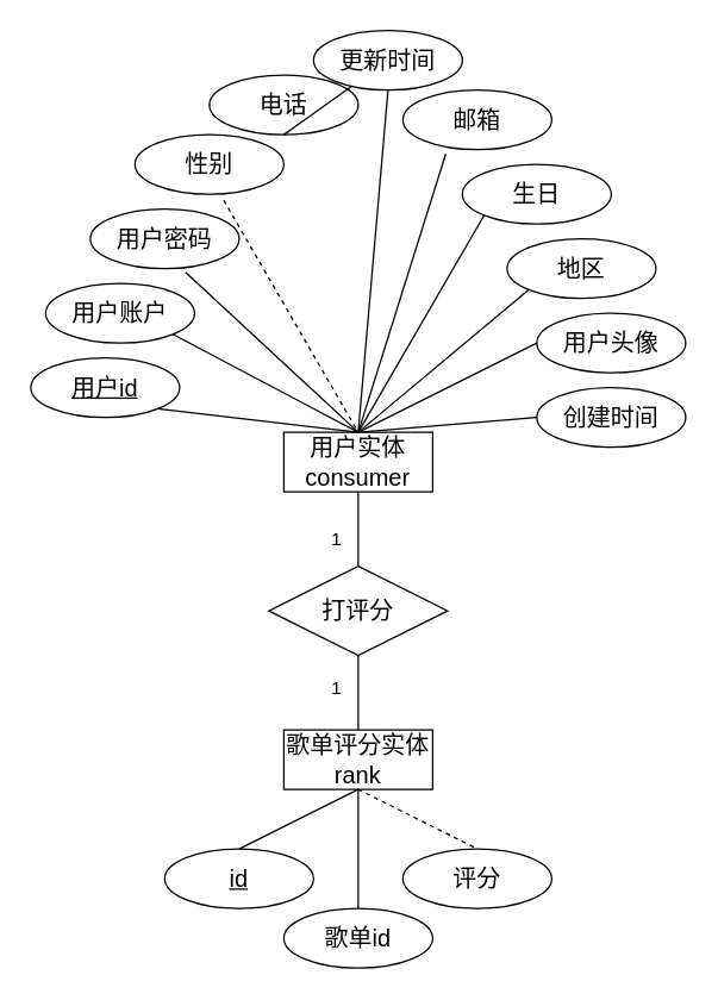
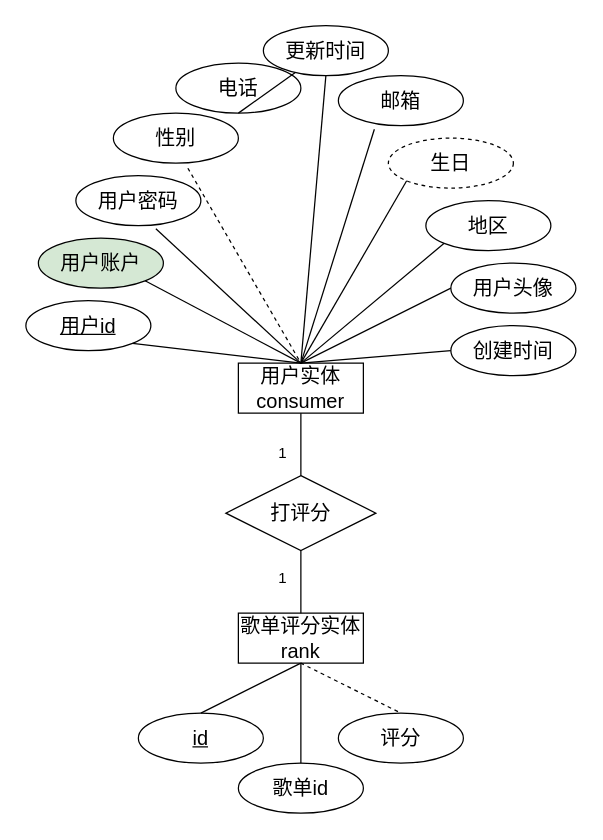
- <mxCell id="11" value="生日" style="ellipse;whiteSpace=wrap;html=1;align=center;fontSize=16;" vertex="1" parent="1"><mxGeometry x="310" y="110" width="100" height="40" as="geometry" /></mxCell>
+ <mxCell id="11" value="生日" style="ellipse;whiteSpace=wrap;html=1;align=center;fontSize=16;dashed=1;" vertex="1" parent="1"><mxGeometry x="310" y="110" width="100" height="40" as="geometry" /></mxCell>
- <mxCell id="6" value="用户账户" style="ellipse;whiteSpace=wrap;html=1;align=center;fontSize=16;" vertex="1" parent="1"><mxGeometry x="30" y="190" width="100" height="40" as="geometry" /></mxCell>
+ <mxCell id="6" value="用户账户" style="ellipse;whiteSpace=wrap;html=1;align=center;fontSize=16;fillColor=#d5e8d4;" vertex="1" parent="1"><mxGeometry x="30" y="190" width="100" height="40" as="geometry" /></mxCell>
